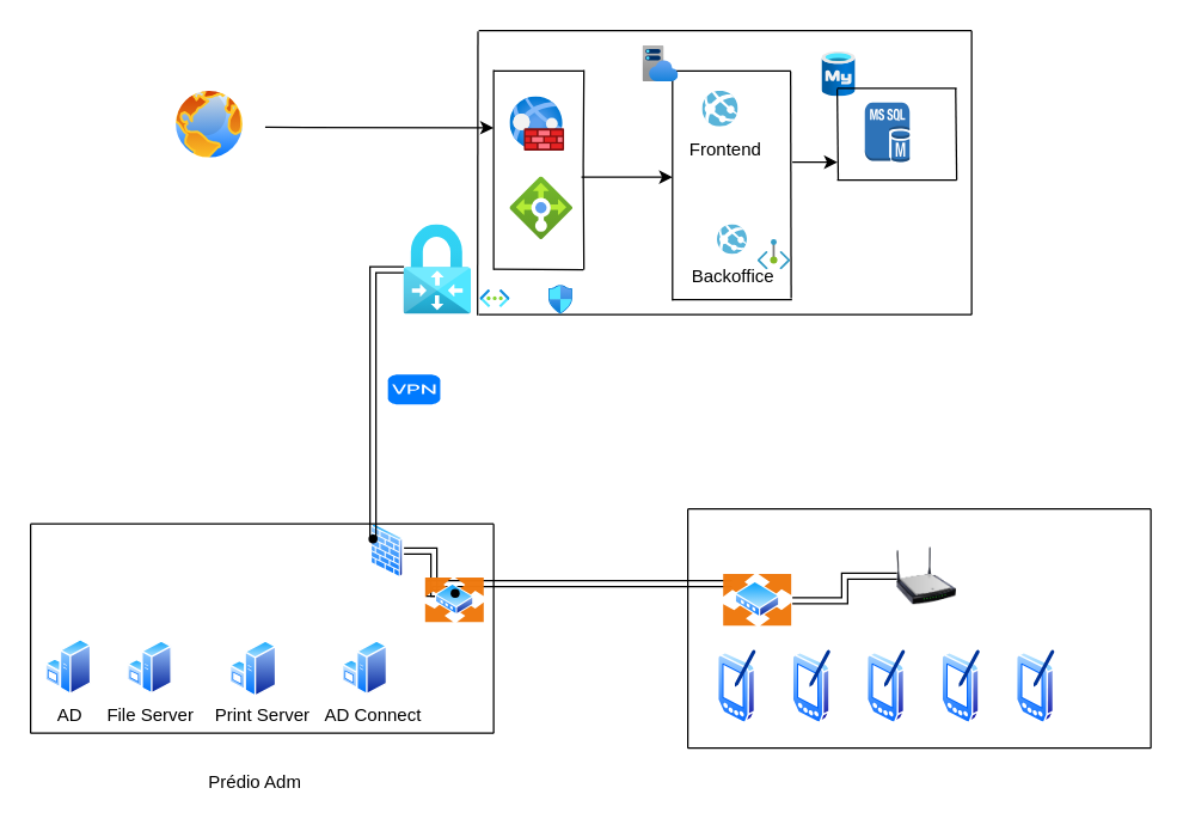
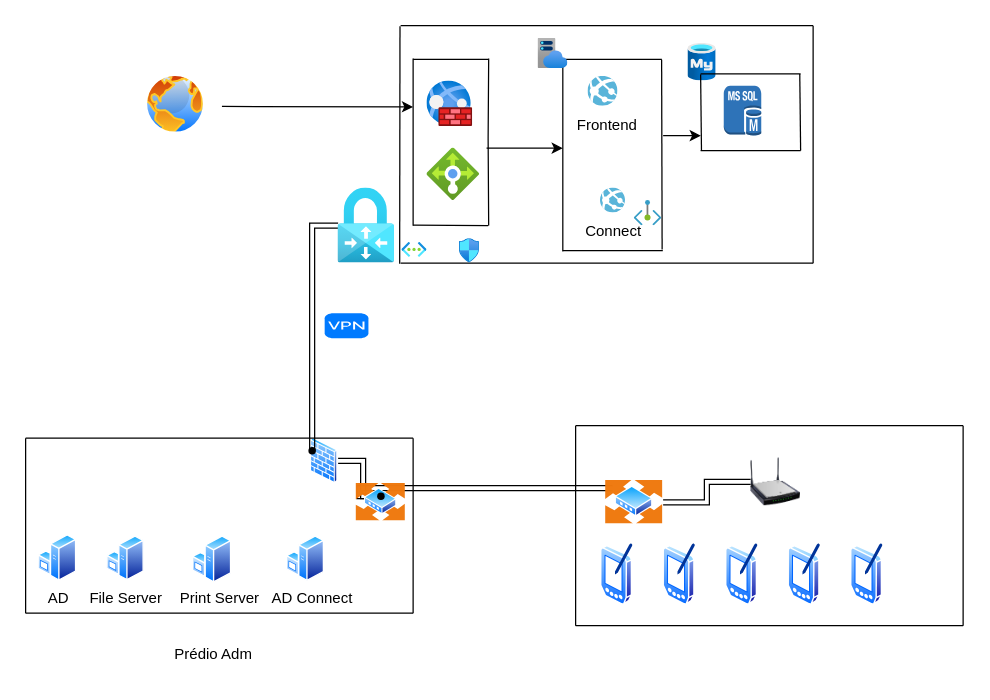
- <mxCell id="41" value="Backoffice" style="text;html=1;align=center;verticalAlign=middle;resizable=0;points=[];autosize=1;strokeColor=none;fillColor=none;" vertex="1" parent="1"><mxGeometry x="450" y="170" width="80" height="30" as="geometry" /></mxCell>
+ <mxCell id="41" value="Connect" style="text;html=1;align=center;verticalAlign=middle;resizable=0;points=[];autosize=1;strokeColor=none;fillColor=none;" vertex="1" parent="1"><mxGeometry x="450" y="170" width="80" height="30" as="geometry" /></mxCell>
